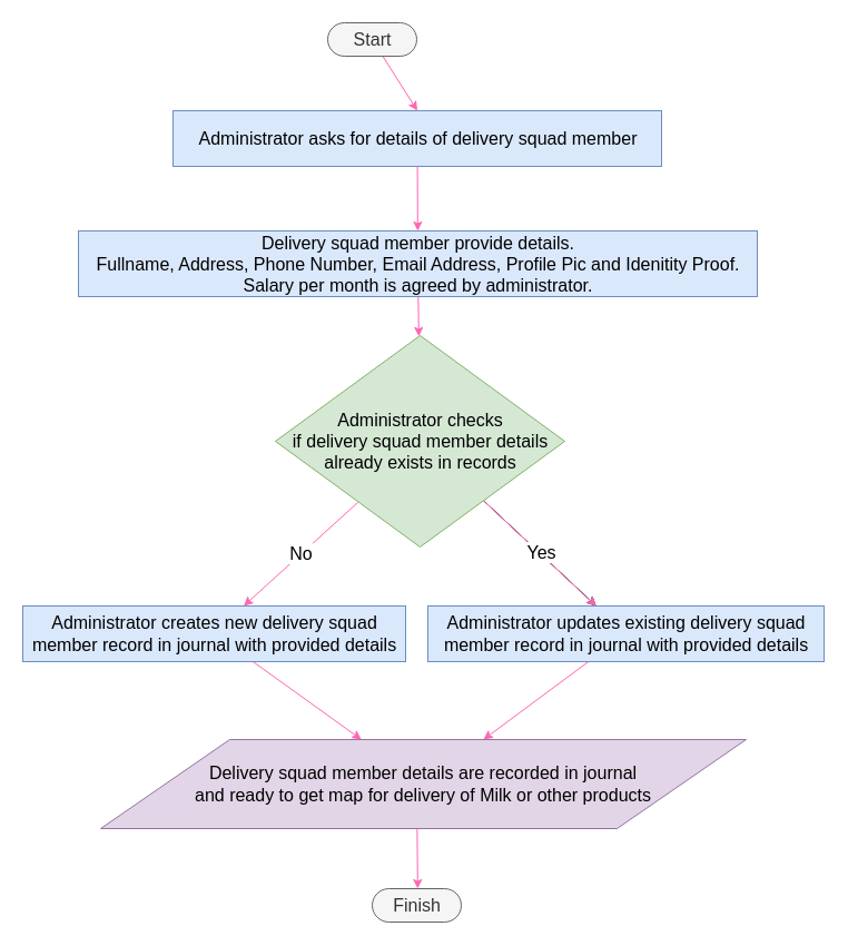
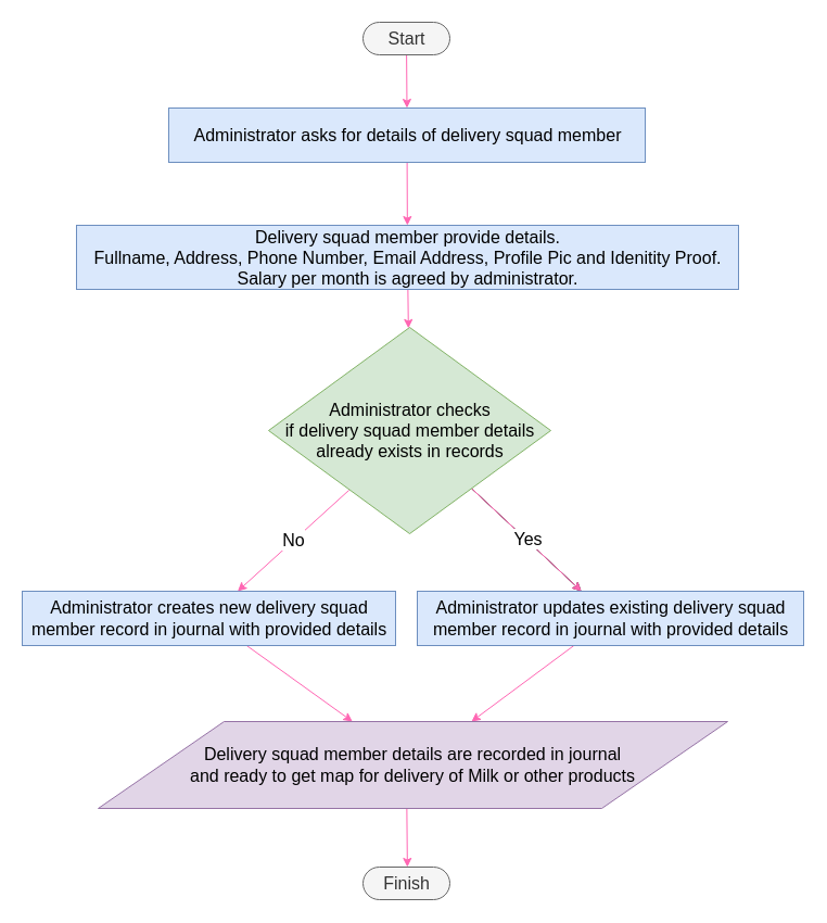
- <mxCell id="3" value="&lt;font style=&quot;font-size: 16px;&quot;&gt;Start&lt;/font&gt;" style="html=1;dashed=0;whitespace=wrap;shape=mxgraph.dfd.start;fillColor=#f5f5f5;fontColor=#333333;strokeColor=#666666;fontSize=16;" parent="1" vertex="1"><mxGeometry x="294" y="20" width="80" height="30" as="geometry" /></mxCell>
+ <mxCell id="3" value="&lt;font style=&quot;font-size: 16px;&quot;&gt;Start&lt;/font&gt;" style="html=1;dashed=0;whitespace=wrap;shape=mxgraph.dfd.start;fillColor=#f5f5f5;fontColor=#333333;strokeColor=#666666;fontSize=16;" parent="1" vertex="1"><mxGeometry x="334" y="20" width="80" height="30" as="geometry" /></mxCell>
